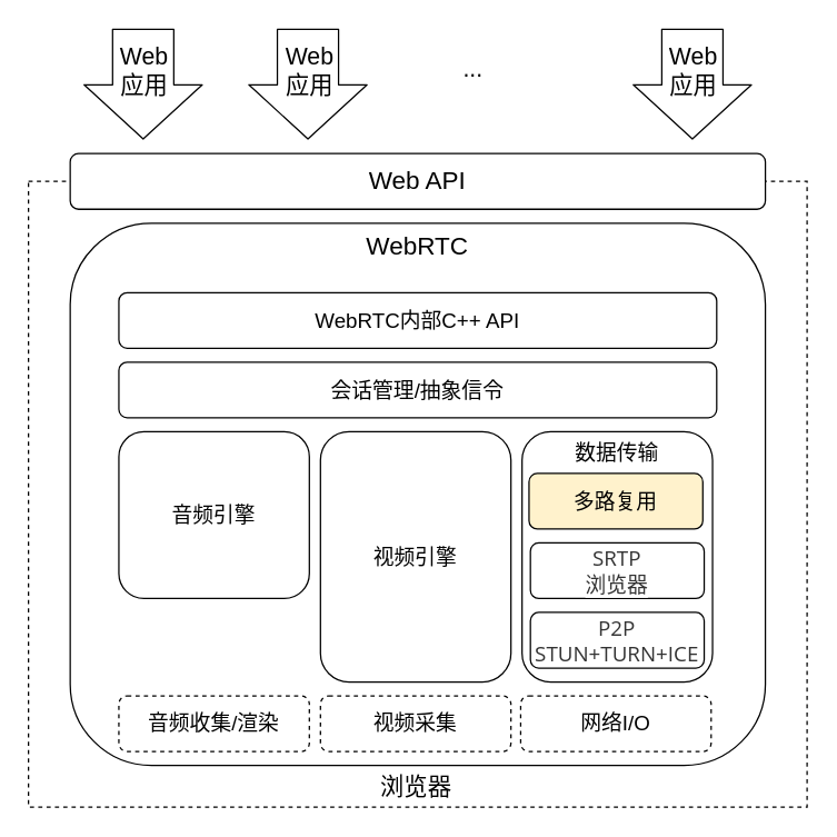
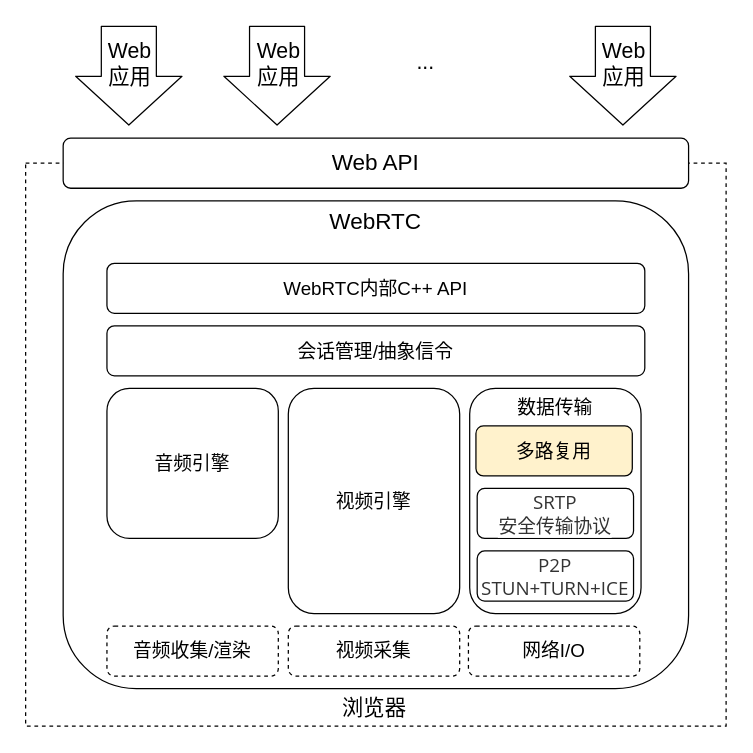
- <mxCell id="20" value="&lt;span style=&quot;color: rgb(51 , 51 , 51) ; font-family: &amp;#34;open sans&amp;#34; , &amp;#34;clear sans&amp;#34; , &amp;#34;helvetica neue&amp;#34; , &amp;#34;helvetica&amp;#34; , &amp;#34;arial&amp;#34; , sans-serif ; background-color: rgb(255 , 255 , 255)&quot;&gt;SRTP&lt;br&gt;浏览器&lt;/span&gt;" style="rounded=1;whiteSpace=wrap;html=1;fontSize=15;" vertex="1" parent="1"><mxGeometry x="381" y="390" width="125" height="40" as="geometry" /></mxCell>
+ <mxCell id="20" value="&lt;span style=&quot;color: rgb(51 , 51 , 51) ; font-family: &amp;#34;open sans&amp;#34; , &amp;#34;clear sans&amp;#34; , &amp;#34;helvetica neue&amp;#34; , &amp;#34;helvetica&amp;#34; , &amp;#34;arial&amp;#34; , sans-serif ; background-color: rgb(255 , 255 , 255)&quot;&gt;SRTP&lt;br&gt;安全传输协议&lt;/span&gt;" style="rounded=1;whiteSpace=wrap;html=1;fontSize=15;" vertex="1" parent="1"><mxGeometry x="381" y="390" width="125" height="40" as="geometry" /></mxCell>
